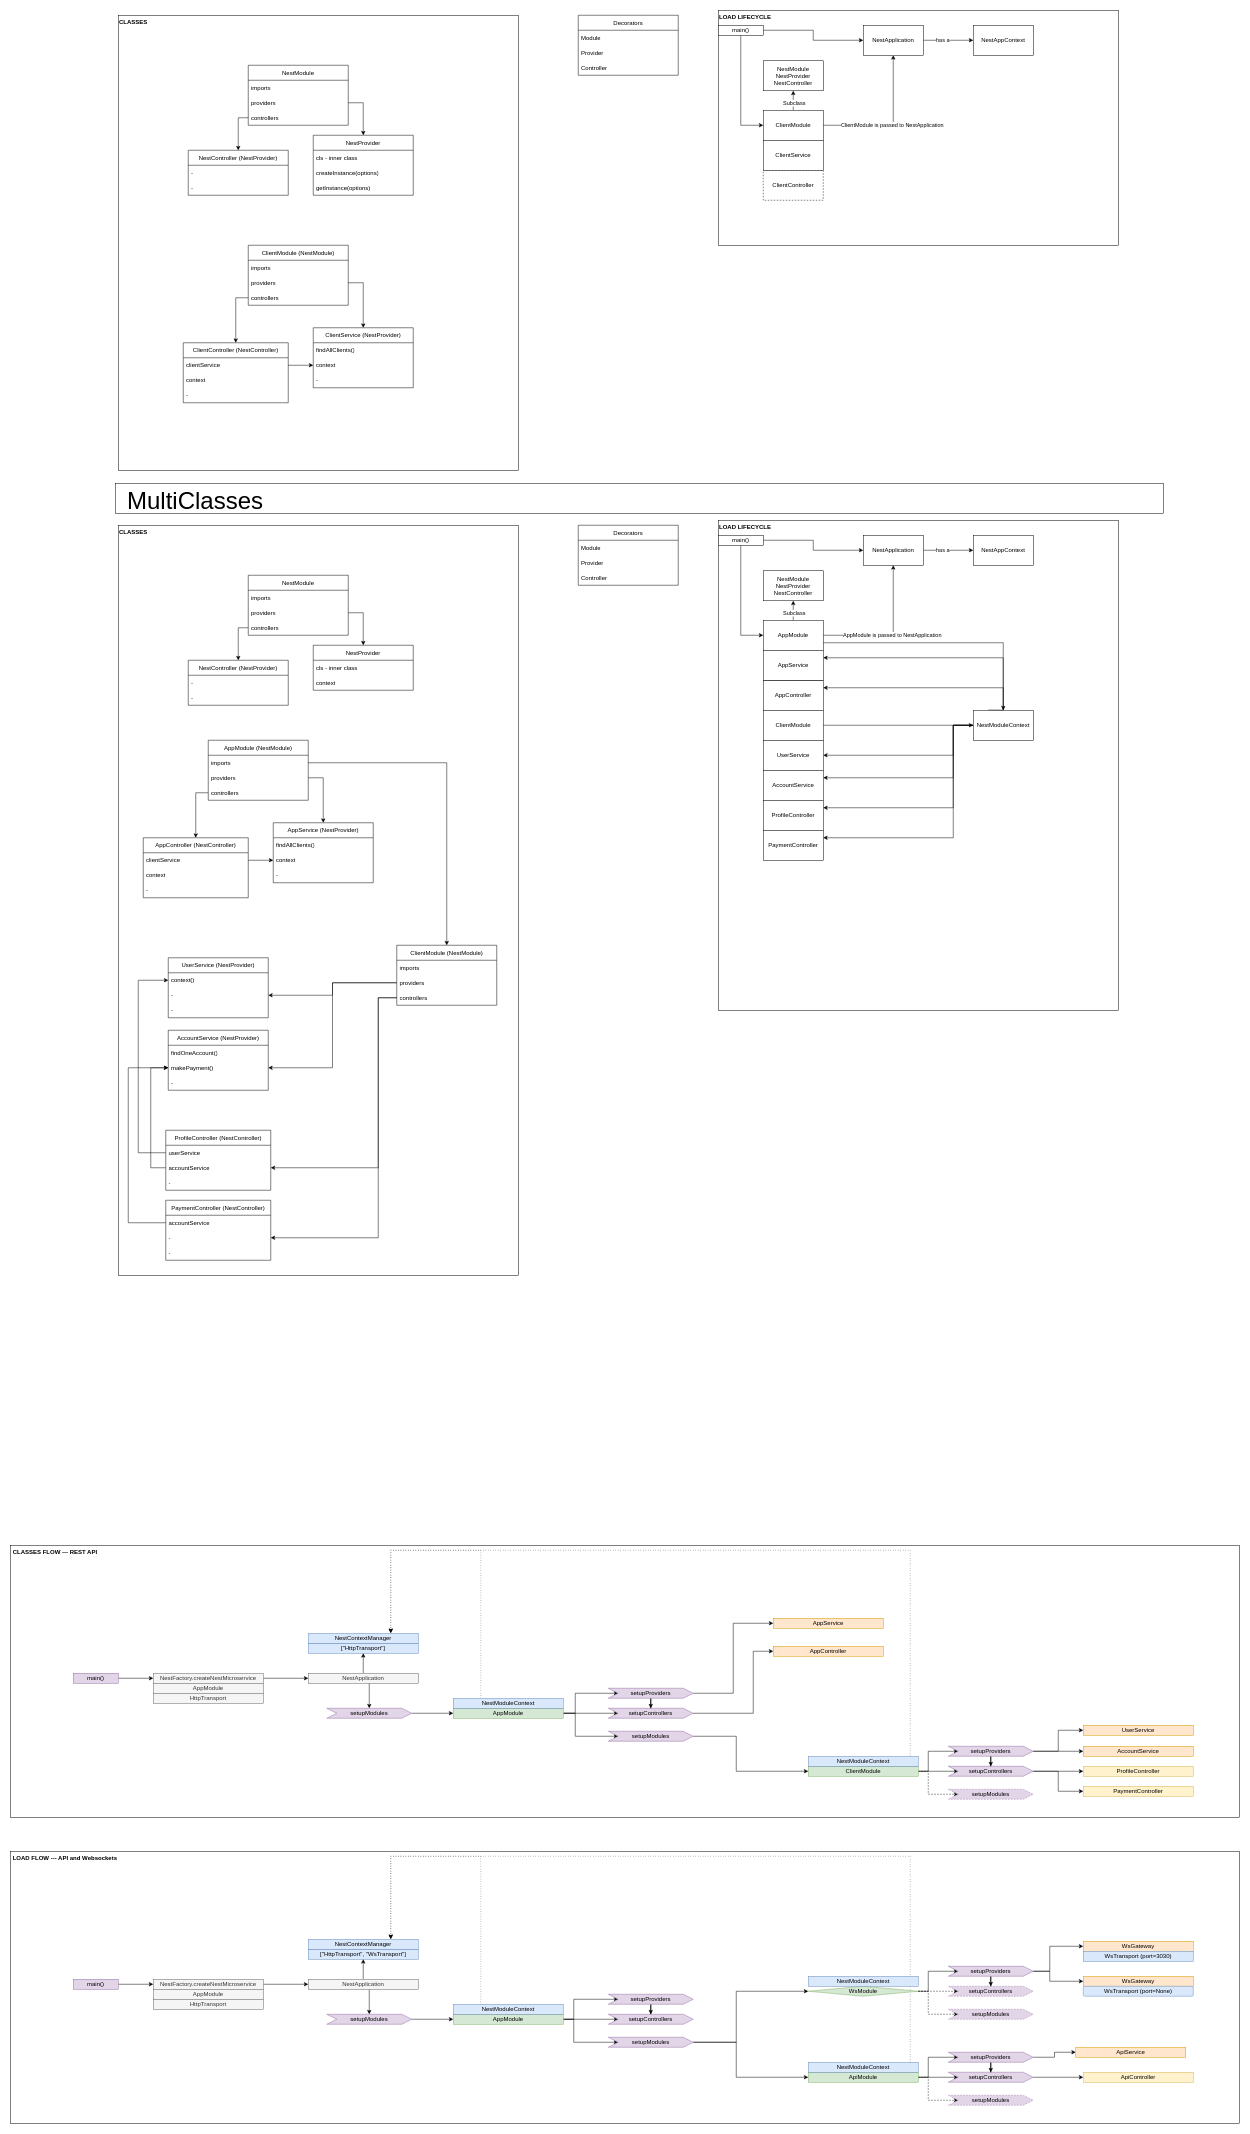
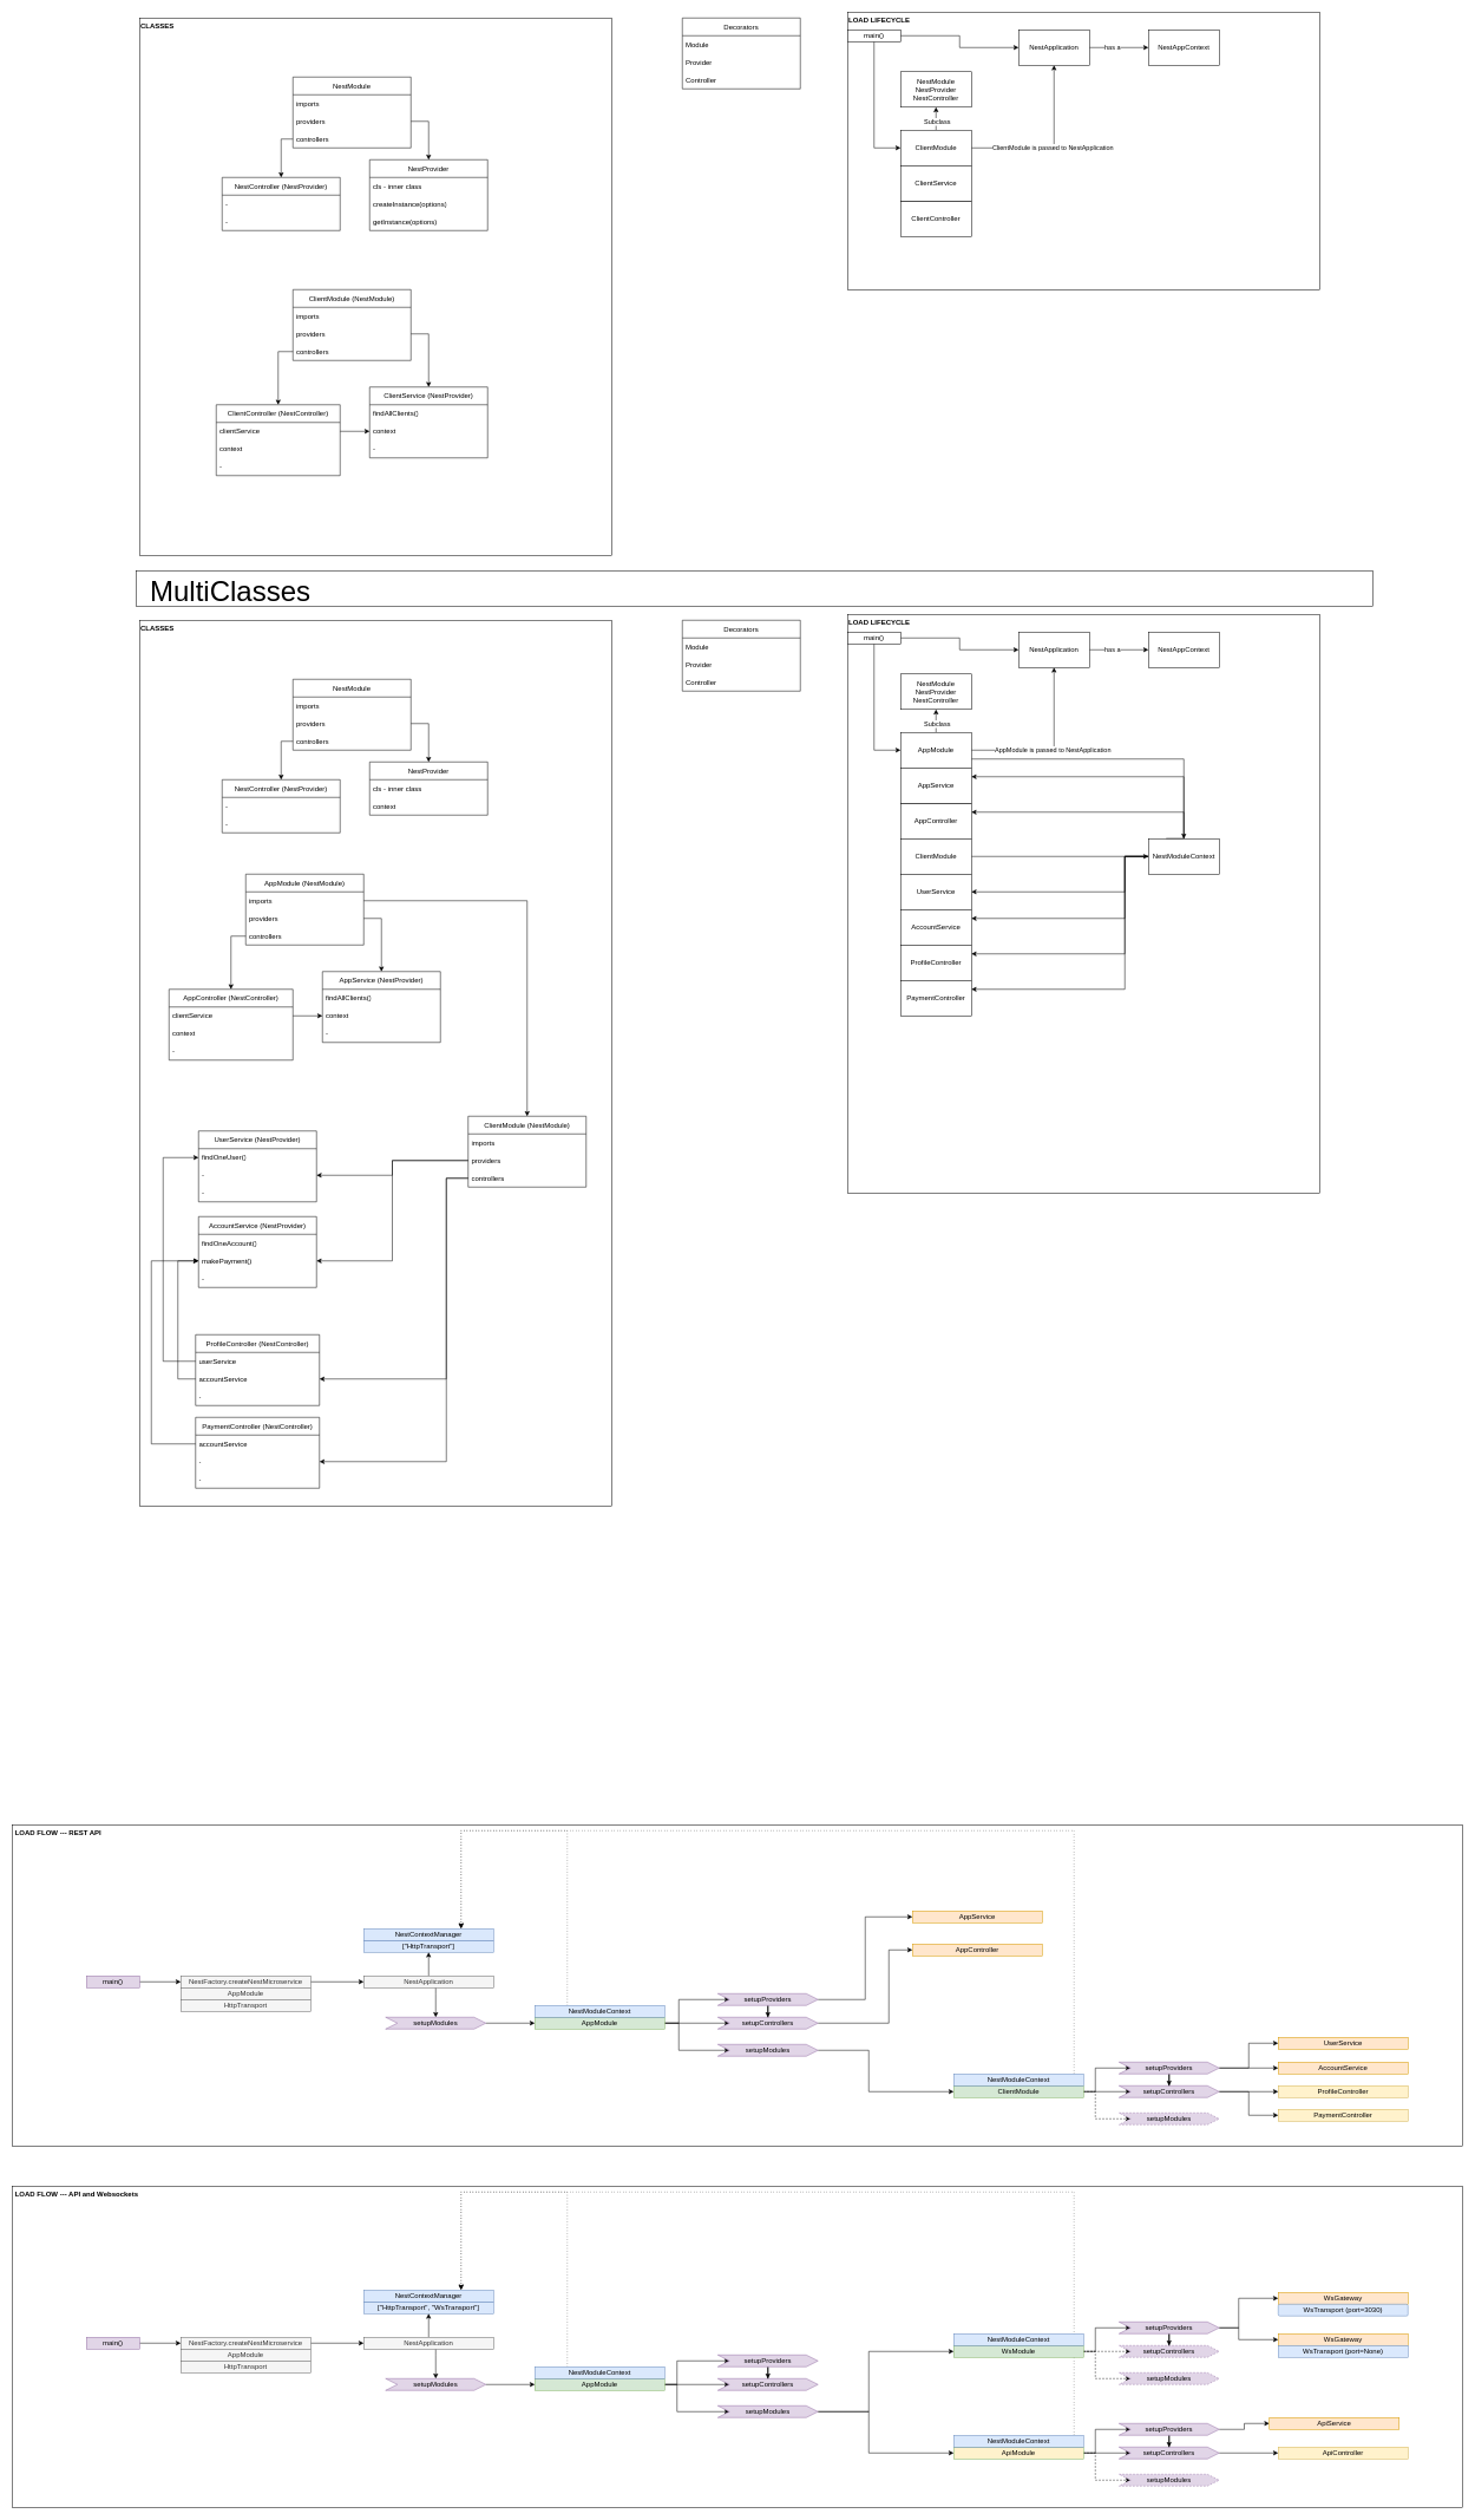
- <mxCell id="51" value="ClientController" style="rounded=0;whiteSpace=wrap;html=1;dashed=1;" parent="1" vertex="1"><mxGeometry x="1526" y="340" width="120" height="60" as="geometry" /></mxCell>
+ <mxCell id="51" value="ClientController" style="rounded=0;whiteSpace=wrap;html=1;" parent="1" vertex="1"><mxGeometry x="1526" y="340" width="120" height="60" as="geometry" /></mxCell>
- <mxCell id="120" value="context()" style="text;strokeColor=none;fillColor=none;align=left;verticalAlign=middle;spacingLeft=4;spacingRight=4;overflow=hidden;points=[[0,0.5],[1,0.5]];portConstraint=eastwest;rotatable=0;whiteSpace=wrap;html=1;" parent="119" vertex="1"><mxGeometry y="30" width="200" height="30" as="geometry" /></mxCell>
+ <mxCell id="120" value="findOneUser()" style="text;strokeColor=none;fillColor=none;align=left;verticalAlign=middle;spacingLeft=4;spacingRight=4;overflow=hidden;points=[[0,0.5],[1,0.5]];portConstraint=eastwest;rotatable=0;whiteSpace=wrap;html=1;" parent="119" vertex="1"><mxGeometry y="30" width="200" height="30" as="geometry" /></mxCell>
- <mxCell id="184" value="&lt;b&gt;&amp;nbsp;CLASSES FLOW --- REST API&lt;/b&gt;" style="rounded=0;whiteSpace=wrap;html=1;verticalAlign=top;align=left;" vertex="1" parent="1"><mxGeometry x="20" y="3090" width="2458" height="544" as="geometry" /></mxCell>
+ <mxCell id="184" value="&lt;b&gt;&amp;nbsp;LOAD FLOW --- REST API&lt;/b&gt;" style="rounded=0;whiteSpace=wrap;html=1;verticalAlign=top;align=left;" vertex="1" parent="1"><mxGeometry x="20" y="3090" width="2458" height="544" as="geometry" /></mxCell>
- <mxCell id="243" value="WsTransport (port=3030)" style="rounded=0;whiteSpace=wrap;html=1;fillColor=#dae8fc;strokeColor=#6c8ebf;" vertex="1" parent="1"><mxGeometry x="2166" y="3902" width="220" height="20" as="geometry" /></mxCell>
+ <mxCell id="243" value="WsTransport (port=3030)" style="whiteSpace=wrap;html=1;fillColor=#dae8fc;strokeColor=#6c8ebf;rounded=1;" vertex="1" parent="1"><mxGeometry x="2166" y="3902" width="220" height="20" as="geometry" /></mxCell>
- <mxCell id="234" value="WsModule" style="rhombus;whiteSpace=wrap;html=1;fillColor=#d5e8d4;strokeColor=#82b366;" vertex="1" parent="1"><mxGeometry x="1616" y="3972" width="220" height="20" as="geometry" /></mxCell>
+ <mxCell id="234" value="WsModule" style="rounded=0;whiteSpace=wrap;html=1;fillColor=#d5e8d4;strokeColor=#82b366;" vertex="1" parent="1"><mxGeometry x="1616" y="3972" width="220" height="20" as="geometry" /></mxCell>
- <mxCell id="245" value="WsTransport (port=None)" style="whiteSpace=wrap;html=1;fillColor=#dae8fc;strokeColor=#6c8ebf;rounded=1;" vertex="1" parent="1"><mxGeometry x="2166" y="3972" width="220" height="20" as="geometry" /></mxCell>
+ <mxCell id="245" value="WsTransport (port=None)" style="rounded=0;whiteSpace=wrap;html=1;fillColor=#dae8fc;strokeColor=#6c8ebf;" vertex="1" parent="1"><mxGeometry x="2166" y="3972" width="220" height="20" as="geometry" /></mxCell>
- <mxCell id="168" value="ApiModule" style="rounded=0;whiteSpace=wrap;html=1;fillColor=#d5e8d4;strokeColor=#82b366;" vertex="1" parent="1"><mxGeometry x="1616" y="4144" width="220" height="20" as="geometry" /></mxCell>
+ <mxCell id="168" value="ApiModule" style="rounded=0;whiteSpace=wrap;html=1;fillColor=#fff2cc;strokeColor=#82b366;" vertex="1" parent="1"><mxGeometry x="1616" y="4144" width="220" height="20" as="geometry" /></mxCell>
